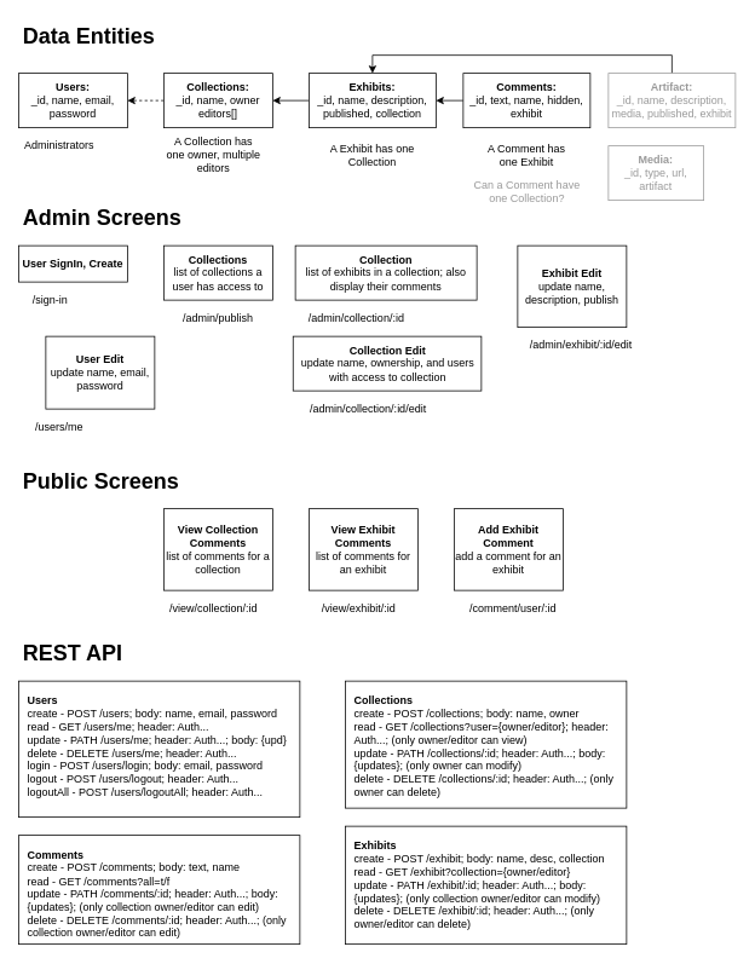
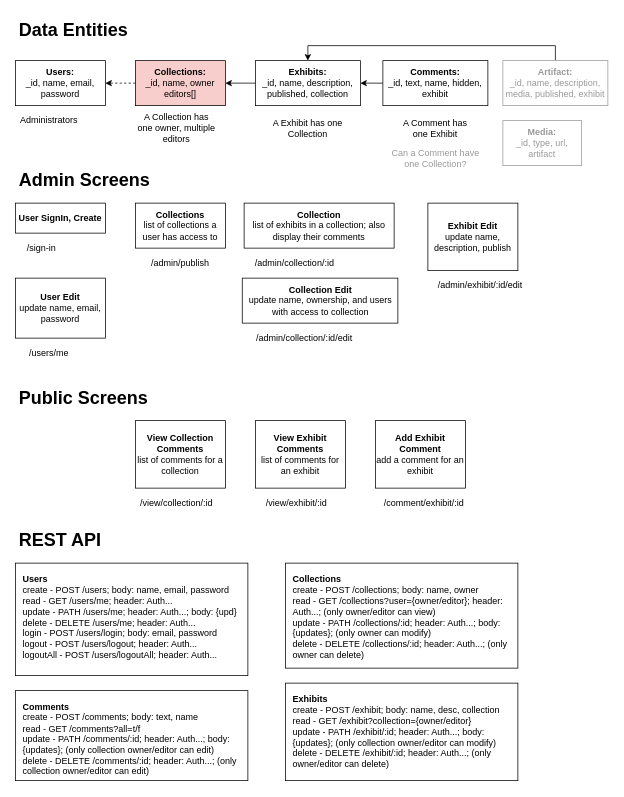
- <mxCell id="4" value="&lt;b&gt;Collections:&lt;/b&gt;&lt;br&gt;_id, name, owner editors[]" style="rounded=0;whiteSpace=wrap;html=1;" parent="1" vertex="1"><mxGeometry x="180" y="80" width="120" height="60" as="geometry" /></mxCell>
+ <mxCell id="4" value="&lt;b&gt;Collections:&lt;/b&gt;&lt;br&gt;_id, name, owner editors[]" style="rounded=0;whiteSpace=wrap;html=1;fillColor=#f8cecc;" parent="1" vertex="1"><mxGeometry x="180" y="80" width="120" height="60" as="geometry" /></mxCell>
- <mxCell id="18" value="&lt;b&gt;User Edit&lt;/b&gt;&lt;br&gt;update name, email, password" style="rounded=0;whiteSpace=wrap;html=1;" parent="1" vertex="1"><mxGeometry x="50" y="370" width="120" height="80" as="geometry" /></mxCell>
+ <mxCell id="18" value="&lt;b&gt;User Edit&lt;/b&gt;&lt;br&gt;update name, email, password" style="rounded=0;whiteSpace=wrap;html=1;" parent="1" vertex="1"><mxGeometry x="20" y="370" width="120" height="80" as="geometry" /></mxCell>
- <mxCell id="37" value="&lt;font color=&quot;#000000&quot;&gt;/comment/user/:id&lt;/font&gt;" style="text;html=1;strokeColor=none;fillColor=none;align=center;verticalAlign=middle;whiteSpace=wrap;rounded=0;fontColor=#999999;" vertex="1" parent="1"><mxGeometry x="500" y="660" width="130" height="20" as="geometry" /></mxCell>
+ <mxCell id="37" value="&lt;font color=&quot;#000000&quot;&gt;/comment/exhibit/:id&lt;/font&gt;" style="text;html=1;strokeColor=none;fillColor=none;align=center;verticalAlign=middle;whiteSpace=wrap;rounded=0;fontColor=#999999;" vertex="1" parent="1"><mxGeometry x="500" y="660" width="130" height="20" as="geometry" /></mxCell>
